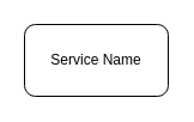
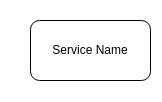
- <mxCell id="2" value="Service Name" style="rounded=1;whiteSpace=wrap;html=1;" vertex="1" parent="1"><mxGeometry x="20" y="20" width="120" height="60" as="geometry" /></mxCell>
+ <mxCell id="2" value="Service Name" style="rounded=1;whiteSpace=wrap;html=1;" vertex="1" parent="1"><mxGeometry x="30" y="20" width="120" height="60" as="geometry" /></mxCell>
